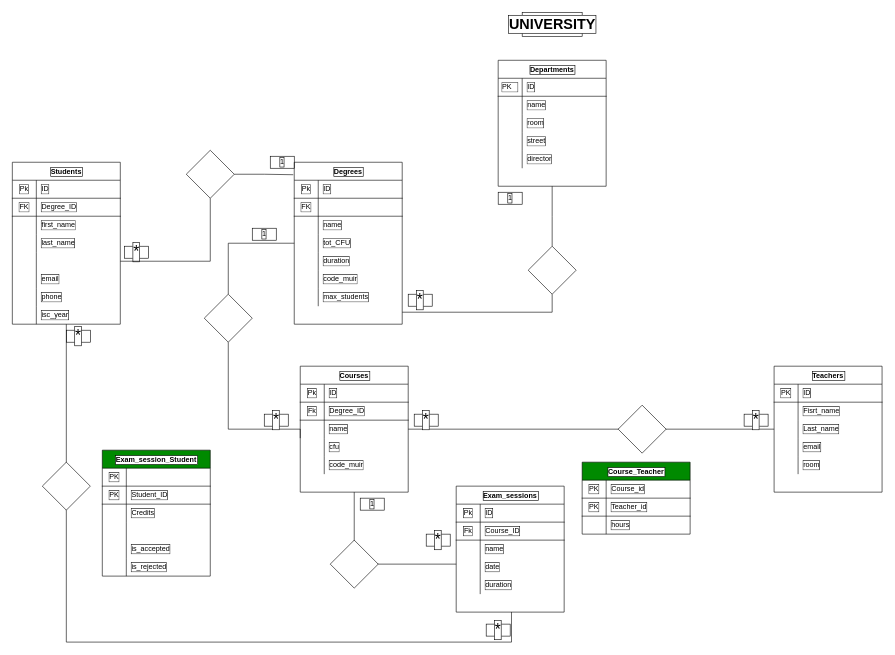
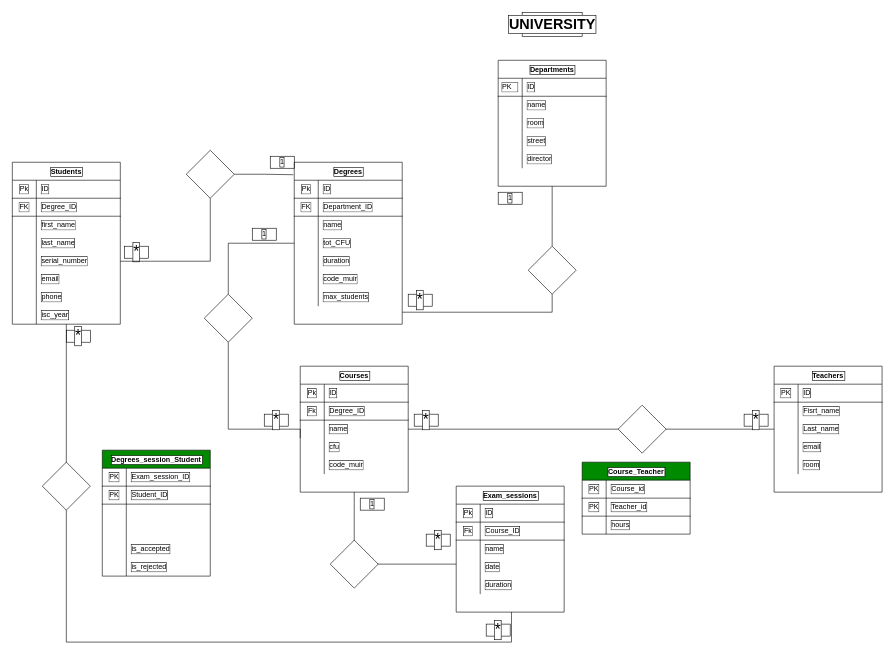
+ <mxCell id="25" value="Department_ID" style="shape=partialRectangle;html=1;whiteSpace=wrap;connectable=0;fillColor=none;top=0;left=0;bottom=0;right=0;align=left;spacingLeft=6;overflow=hidden;labelBackgroundColor=#ffffff;labelBorderColor=#000000;fontColor=#000000;strokeColor=#000000;" parent="23" vertex="1"><mxGeometry x="40" width="140" height="30" as="geometry" /></mxCell>
+ <mxCell id="135" value="serial_number" style="shape=partialRectangle;html=1;whiteSpace=wrap;connectable=0;fillColor=none;top=0;left=0;bottom=0;right=0;align=left;spacingLeft=6;overflow=hidden;labelBackgroundColor=#ffffff;labelBorderColor=#000000;fontColor=#000000;strokeColor=#000000;" parent="133" vertex="1"><mxGeometry x="40" width="140" height="30" as="geometry" /></mxCell>
- <mxCell id="153" value="Exam_session_Student" style="shape=table;startSize=30;container=1;collapsible=0;childLayout=tableLayout;fixedRows=1;rowLines=0;fontStyle=1;align=center;fillColor=#008a00;labelBackgroundColor=#ffffff;labelBorderColor=#000000;fontColor=#000000;strokeColor=#000000;" parent="1" vertex="1"><mxGeometry x="170" y="750" width="180" height="210" as="geometry" /></mxCell>
+ <mxCell id="153" value="Degrees_session_Student" style="shape=table;startSize=30;container=1;collapsible=0;childLayout=tableLayout;fixedRows=1;rowLines=0;fontStyle=1;align=center;fillColor=#008a00;labelBackgroundColor=#ffffff;labelBorderColor=#000000;fontColor=#000000;strokeColor=#000000;" parent="1" vertex="1"><mxGeometry x="170" y="750" width="180" height="210" as="geometry" /></mxCell>
+ <mxCell id="156" value="Exam_session_ID" style="shape=partialRectangle;html=1;whiteSpace=wrap;connectable=0;fillColor=none;top=0;left=0;bottom=0;right=0;align=left;spacingLeft=6;overflow=hidden;labelBackgroundColor=#ffffff;labelBorderColor=#000000;fontColor=#000000;strokeColor=#000000;" parent="154" vertex="1"><mxGeometry x="40" width="140" height="30" as="geometry" /></mxCell>
- <mxCell id="162" value="Credits" style="shape=partialRectangle;html=1;whiteSpace=wrap;connectable=0;fillColor=none;top=0;left=0;bottom=0;right=0;align=left;spacingLeft=6;overflow=hidden;labelBackgroundColor=#ffffff;labelBorderColor=#000000;fontColor=#000000;strokeColor=#000000;" parent="160" vertex="1"><mxGeometry x="40" width="140" height="30" as="geometry" /></mxCell>
